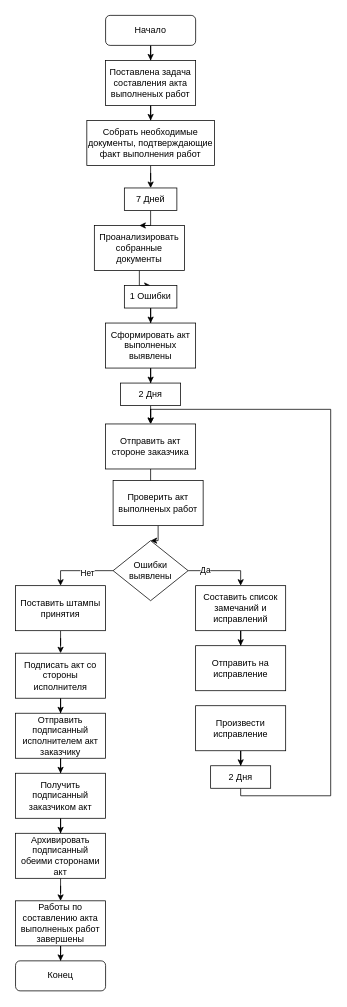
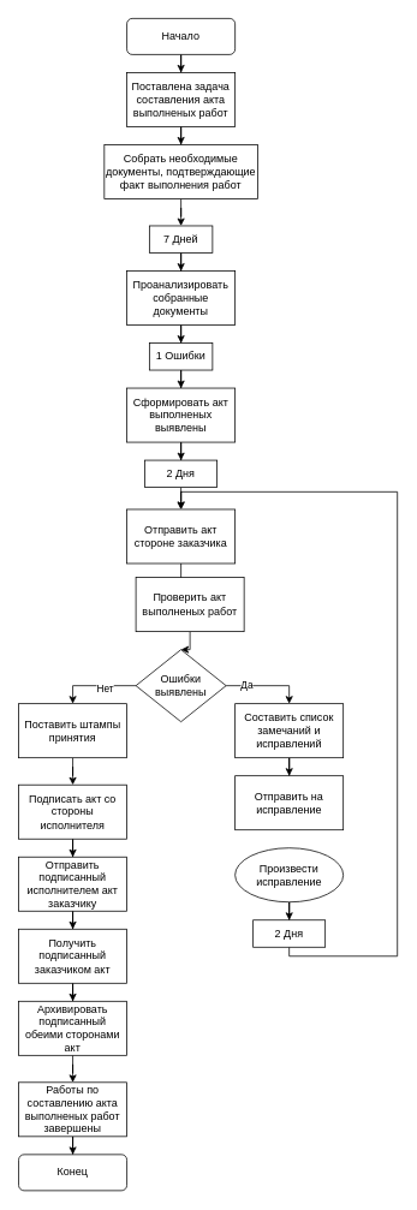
- <mxCell id="9" value="Проанализировать собранные документы" style="whiteSpace=wrap;html=1;rounded=0;" vertex="1" parent="1"><mxGeometry x="125" y="300" width="120" height="60" as="geometry" /></mxCell>
+ <mxCell id="9" value="Проанализировать собранные документы" style="whiteSpace=wrap;html=1;rounded=0;" vertex="1" parent="1"><mxGeometry x="140" y="300" width="120" height="60" as="geometry" /></mxCell>
- <mxCell id="34" value="Произвести исправление" style="whiteSpace=wrap;html=1;rounded=0;" vertex="1" parent="1"><mxGeometry x="260" y="940" width="120" height="60" as="geometry" /></mxCell>
+ <mxCell id="34" value="Произвести исправление" style="ellipse;whiteSpace=wrap;html=1;" vertex="1" parent="1"><mxGeometry x="260" y="940" width="120" height="60" as="geometry" /></mxCell>
